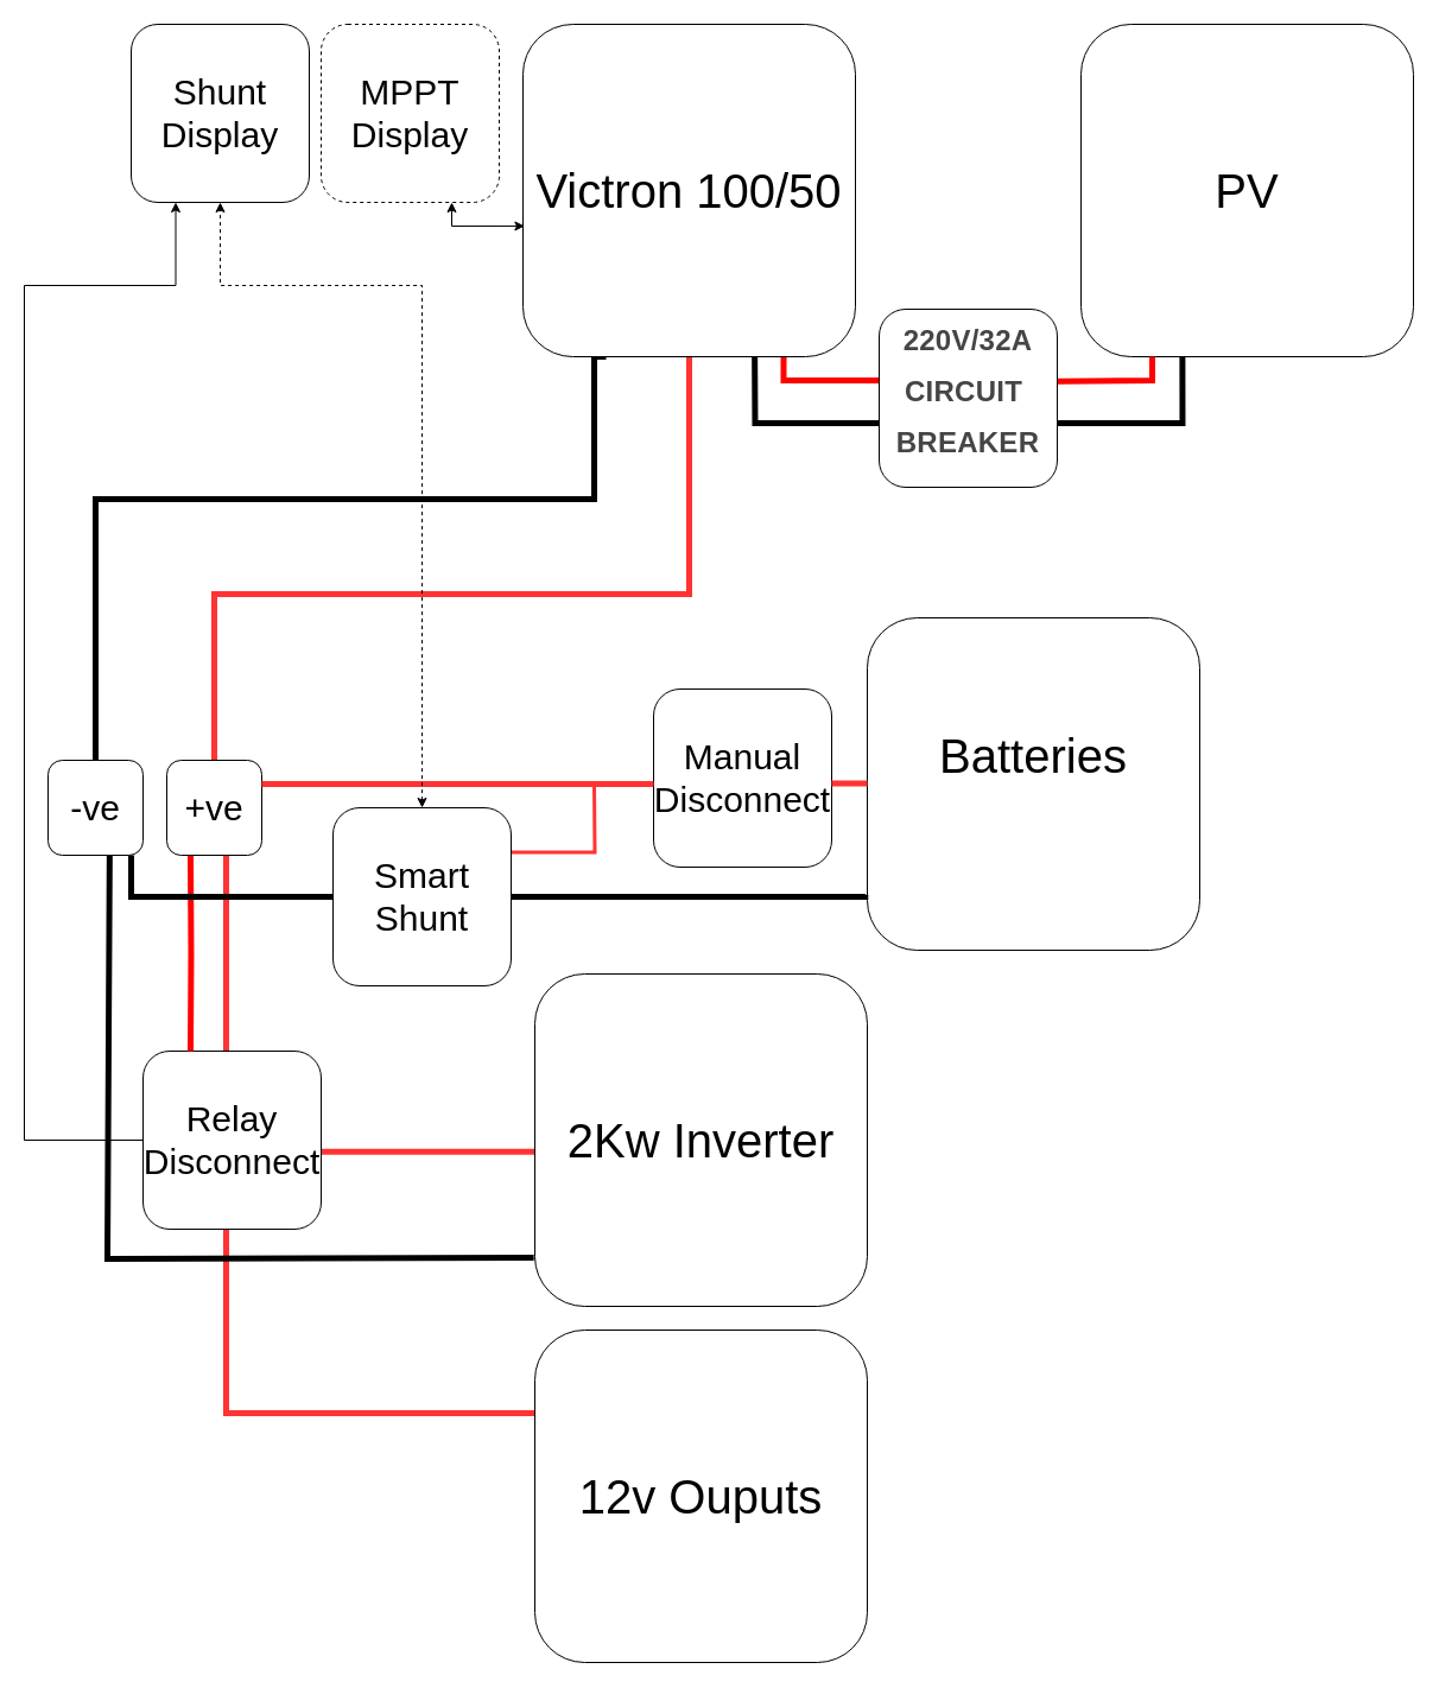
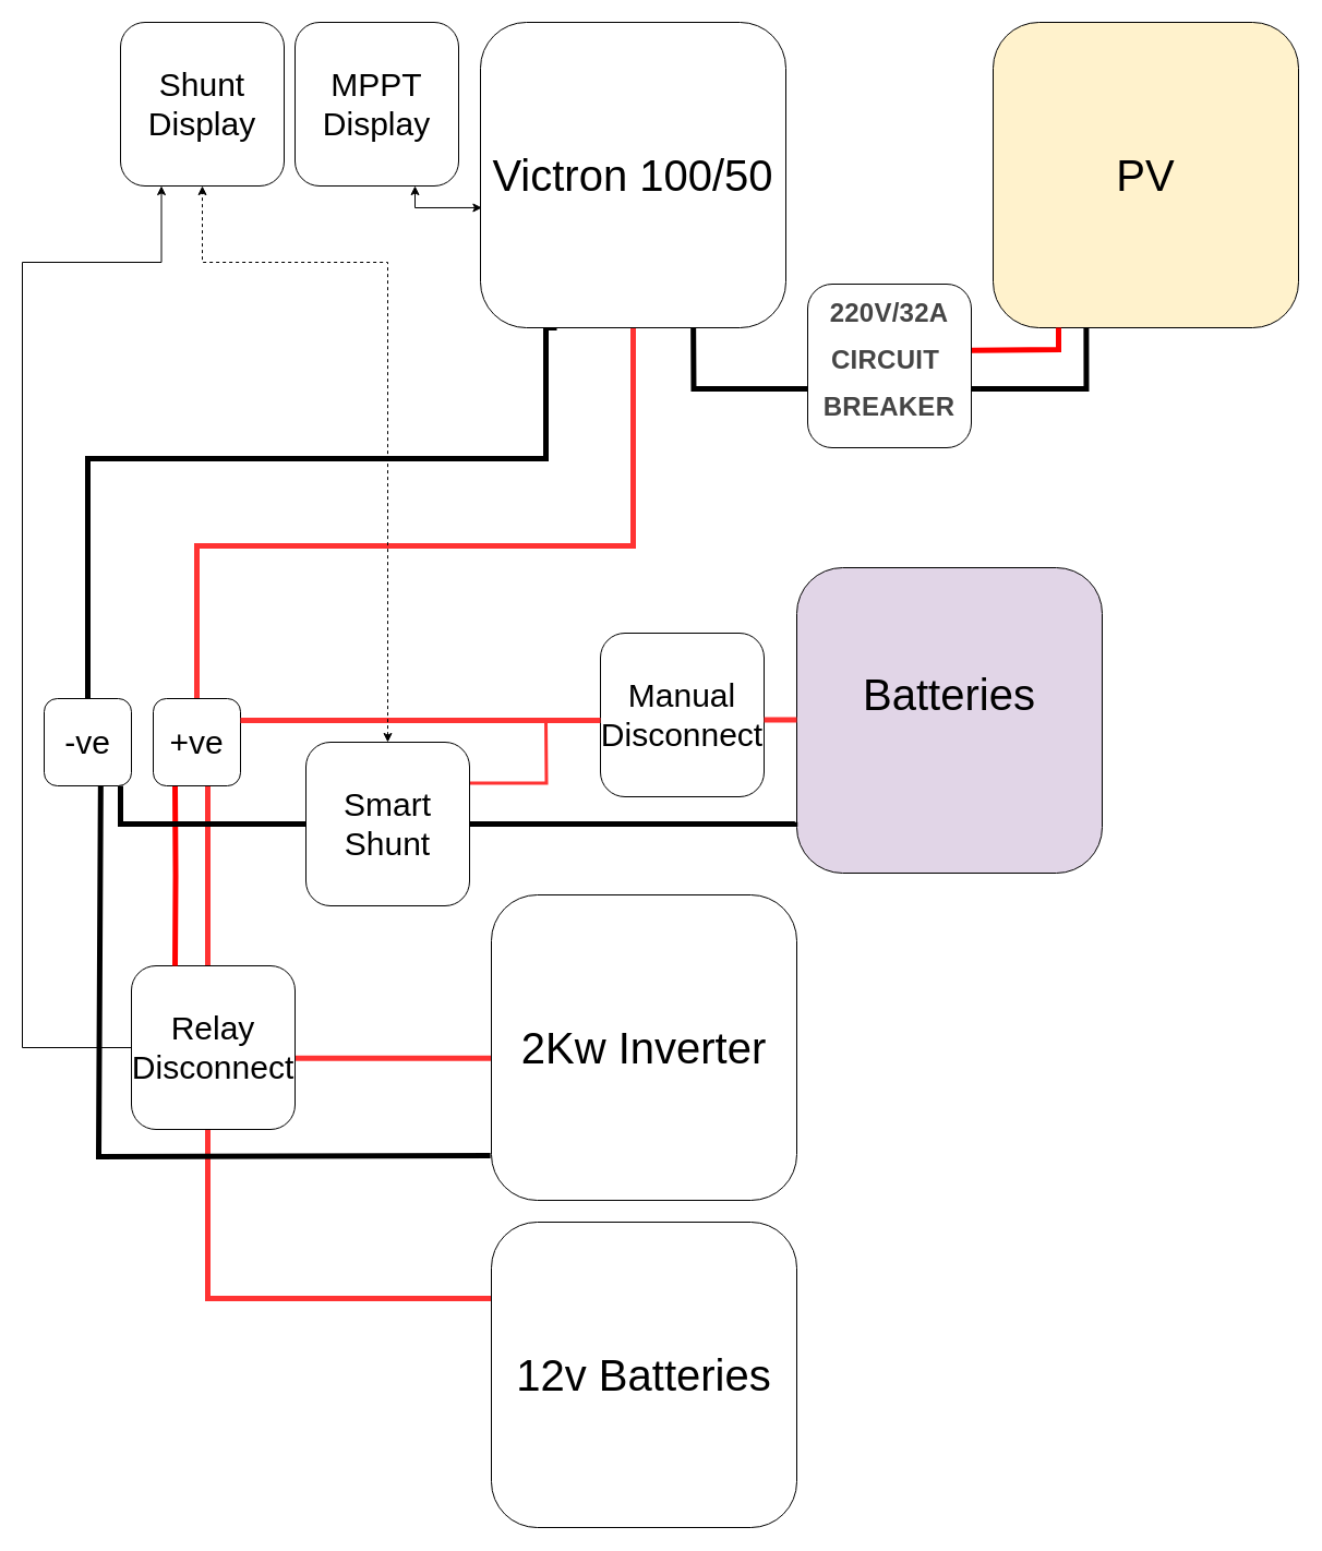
- <mxCell id="10" value="&lt;font style=&quot;font-size: 30px;&quot;&gt;MPPT Display&lt;/font&gt;" style="whiteSpace=wrap;html=1;aspect=fixed;rounded=1;dashed=1;" vertex="1" parent="1"><mxGeometry x="270" y="20" width="150" height="150" as="geometry" /></mxCell>
+ <mxCell id="10" value="&lt;font style=&quot;font-size: 30px;&quot;&gt;MPPT Display&lt;/font&gt;" style="whiteSpace=wrap;html=1;aspect=fixed;rounded=1;" vertex="1" parent="1"><mxGeometry x="270" y="20" width="150" height="150" as="geometry" /></mxCell>
- <mxCell id="8" value="&lt;font style=&quot;font-size: 40px;&quot;&gt;PV&lt;/font&gt;" style="whiteSpace=wrap;html=1;aspect=fixed;rounded=1;" vertex="1" parent="1"><mxGeometry x="910" y="20" width="280" height="280" as="geometry" /></mxCell>
+ <mxCell id="8" value="&lt;font style=&quot;font-size: 40px;&quot;&gt;PV&lt;/font&gt;" style="whiteSpace=wrap;html=1;aspect=fixed;rounded=1;fillColor=#fff2cc;" vertex="1" parent="1"><mxGeometry x="910" y="20" width="280" height="280" as="geometry" /></mxCell>
- <mxCell id="4" style="edgeStyle=orthogonalEdgeStyle;rounded=0;orthogonalLoop=1;jettySize=auto;html=1;exitX=0.784;exitY=0.999;exitDx=0;exitDy=0;endArrow=none;endFill=0;strokeColor=#FF0000;strokeWidth=5;exitPerimeter=0;entryX=-0.003;entryY=0.4;entryDx=0;entryDy=0;entryPerimeter=0;" edge="1" parent="1" source="7" target="3"><mxGeometry relative="1" as="geometry"><mxPoint x="740" y="320" as="targetPoint" /><Array as="points"><mxPoint x="660" y="320" /></Array></mxGeometry></mxCell>
- <mxCell id="21" value="&lt;font style=&quot;font-size: 40px;&quot;&gt;Batteries&lt;/font&gt;&lt;div&gt;&lt;font style=&quot;font-size: 40px;&quot;&gt;&lt;br&gt;&lt;/font&gt;&lt;/div&gt;" style="whiteSpace=wrap;html=1;aspect=fixed;rounded=1;" vertex="1" parent="1"><mxGeometry x="730" y="520" width="280" height="280" as="geometry" /></mxCell>
+ <mxCell id="21" value="&lt;font style=&quot;font-size: 40px;&quot;&gt;Batteries&lt;/font&gt;&lt;div&gt;&lt;font style=&quot;font-size: 40px;&quot;&gt;&lt;br&gt;&lt;/font&gt;&lt;/div&gt;" style="whiteSpace=wrap;html=1;aspect=fixed;rounded=1;fillColor=#e1d5e7;" vertex="1" parent="1"><mxGeometry x="730" y="520" width="280" height="280" as="geometry" /></mxCell>
- <mxCell id="20" value="&lt;font style=&quot;font-size: 40px;&quot;&gt;12v Ouputs&lt;/font&gt;" style="whiteSpace=wrap;html=1;aspect=fixed;rounded=1;" vertex="1" parent="1"><mxGeometry x="450" y="1120" width="280" height="280" as="geometry" /></mxCell>
+ <mxCell id="20" value="&lt;font style=&quot;font-size: 40px;&quot;&gt;12v Batteries&lt;/font&gt;" style="whiteSpace=wrap;html=1;aspect=fixed;rounded=1;" vertex="1" parent="1"><mxGeometry x="450" y="1120" width="280" height="280" as="geometry" /></mxCell>
